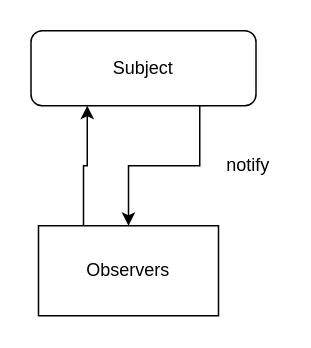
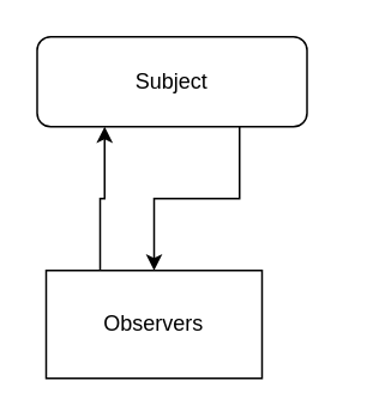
- <mxCell id="6" value="notify&lt;br&gt;" style="text;html=1;strokeColor=none;fillColor=none;align=center;verticalAlign=middle;whiteSpace=wrap;rounded=0;" vertex="1" parent="1"><mxGeometry x="145" y="100" width="40" height="20" as="geometry" /></mxCell>
